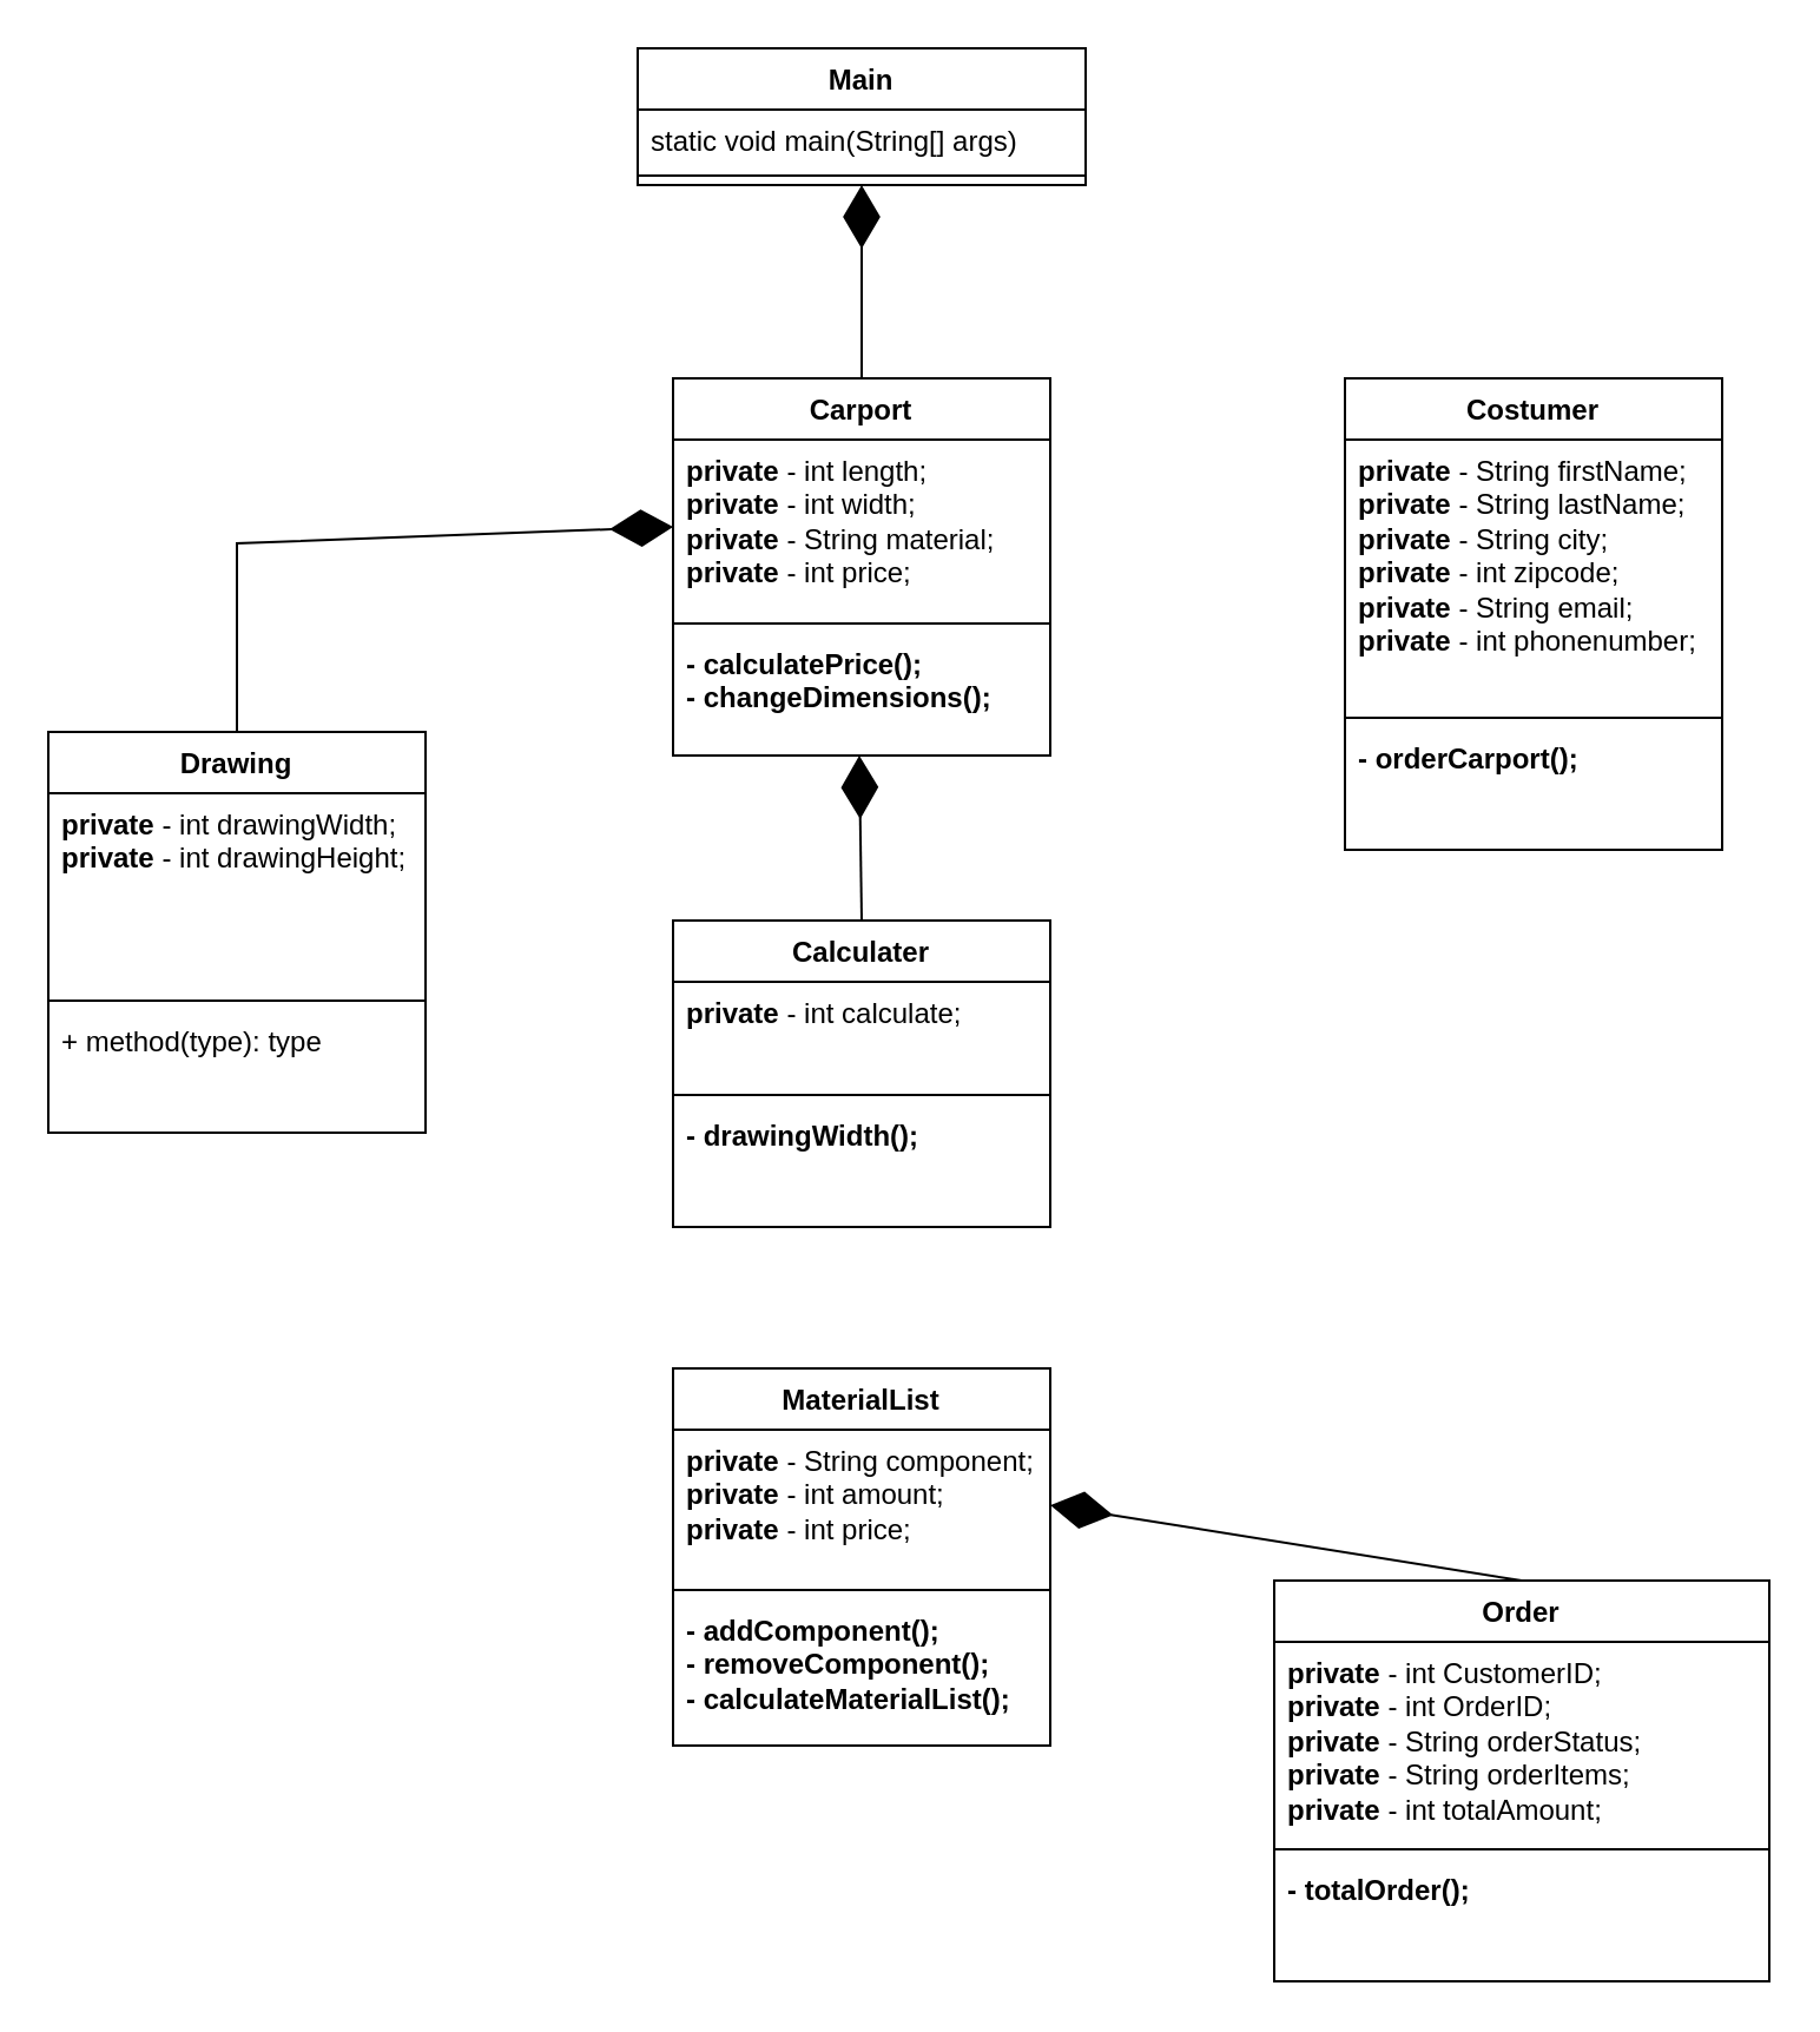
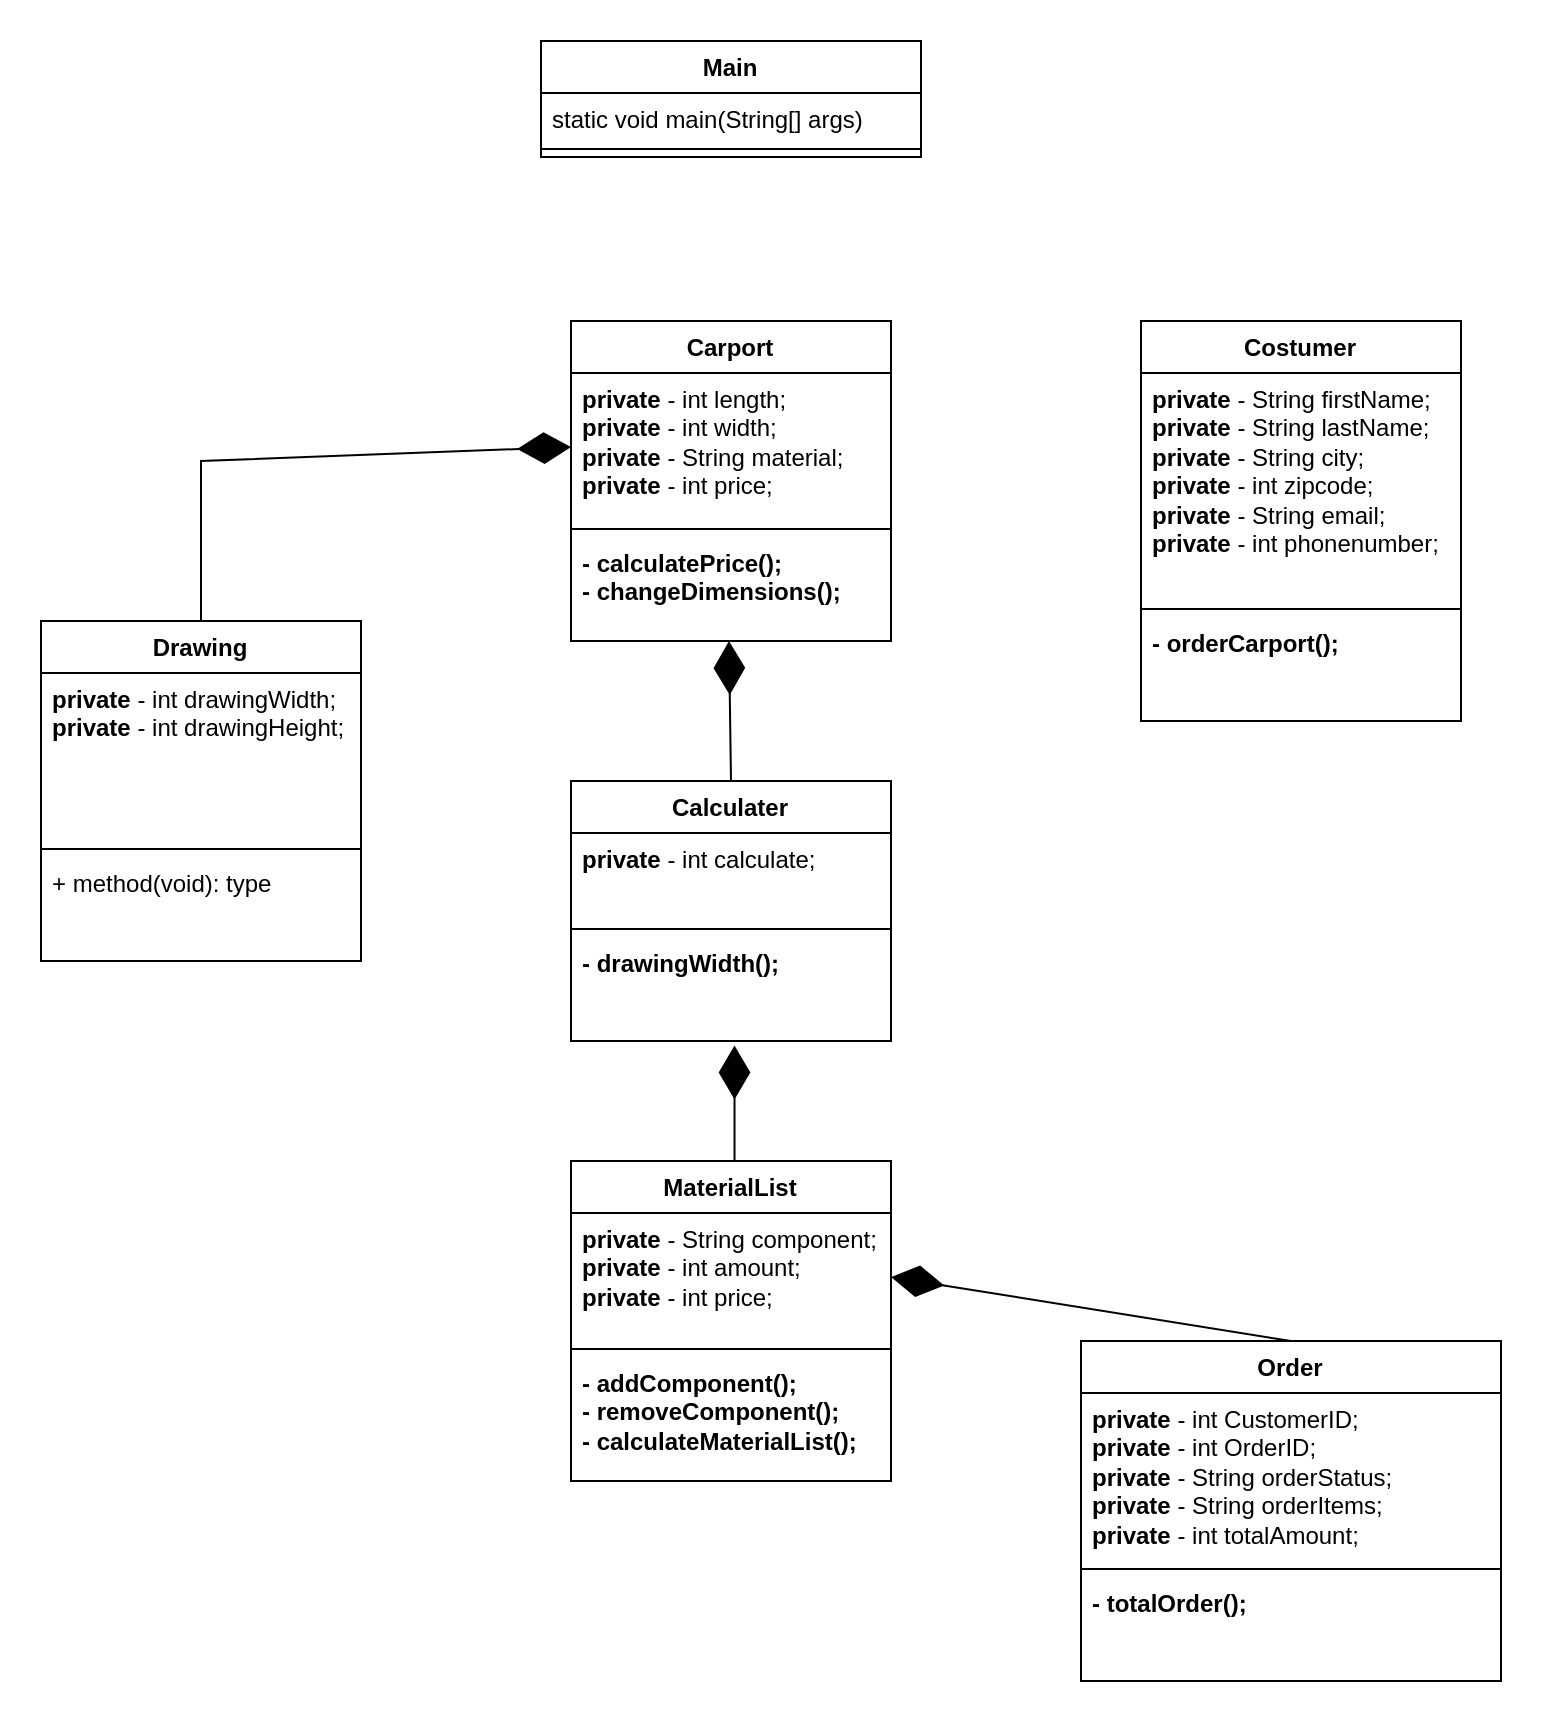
- <mxCell id="29" value="" style="endArrow=diamondThin;endFill=1;endSize=24;html=1;rounded=0;entryX=0.5;entryY=1;entryDx=0;entryDy=0;exitX=0.5;exitY=0;exitDx=0;exitDy=0;" edge="1" parent="1" source="2" target="26"><mxGeometry width="160" relative="1" as="geometry"><mxPoint x="200" y="120" as="sourcePoint" /><mxPoint x="360" y="120" as="targetPoint" /></mxGeometry></mxCell>
- <mxCell id="25" value="+ method(type): type" style="text;strokeColor=none;fillColor=none;align=left;verticalAlign=top;spacingLeft=4;spacingRight=4;overflow=hidden;rotatable=0;points=[[0,0.5],[1,0.5]];portConstraint=eastwest;whiteSpace=wrap;html=1;" vertex="1" parent="22"><mxGeometry y="118" width="160" height="52" as="geometry" /></mxCell>
+ <mxCell id="25" value="+ method(void): type" style="text;strokeColor=none;fillColor=none;align=left;verticalAlign=top;spacingLeft=4;spacingRight=4;overflow=hidden;rotatable=0;points=[[0,0.5],[1,0.5]];portConstraint=eastwest;whiteSpace=wrap;html=1;" vertex="1" parent="22"><mxGeometry y="118" width="160" height="52" as="geometry" /></mxCell>
+ <mxCell id="31" value="" style="endArrow=diamondThin;endFill=1;endSize=24;html=1;rounded=0;exitX=0.511;exitY=0;exitDx=0;exitDy=0;entryX=0.511;entryY=1.043;entryDx=0;entryDy=0;entryPerimeter=0;exitPerimeter=0;" edge="1" parent="1" source="10" target="17"><mxGeometry width="160" relative="1" as="geometry"><mxPoint x="139.5" y="647" as="sourcePoint" /><mxPoint x="140" y="565" as="targetPoint" /></mxGeometry></mxCell>
